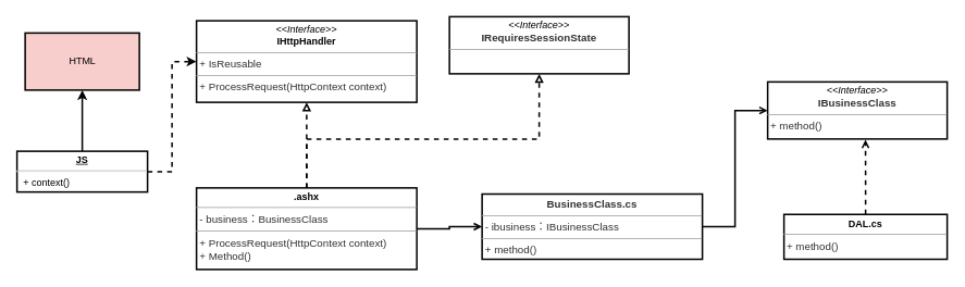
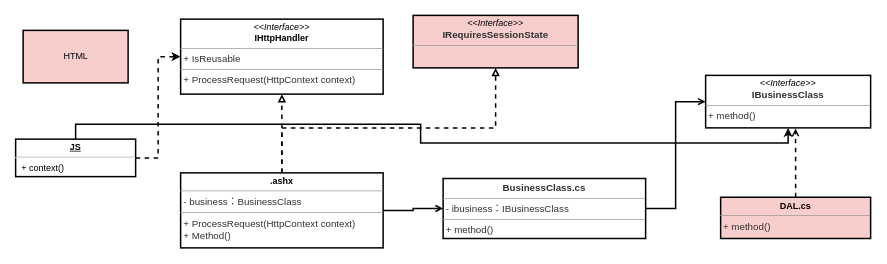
- <mxCell id="13" value="&lt;p style=&quot;margin: 0px ; margin-top: 4px ; text-align: center&quot;&gt;&lt;i&gt;&amp;lt;&amp;lt;Interface&amp;gt;&amp;gt;&lt;/i&gt;&lt;br&gt;&lt;span style=&quot;color: rgb(50 , 50 , 50) ; font-size: 13px ; font-weight: 700 ; background-color: rgba(255 , 255 , 255 , 0.01)&quot;&gt;IRequiresSessionState&lt;/span&gt;&lt;br&gt;&lt;/p&gt;&lt;hr size=&quot;1&quot;&gt;&lt;div style=&quot;height: 2px&quot;&gt;&lt;/div&gt;" style="verticalAlign=top;align=left;overflow=fill;fontSize=12;fontFamily=Helvetica;html=1;strokeWidth=2;" vertex="1" parent="1"><mxGeometry x="550" y="20" width="220" height="70" as="geometry" /></mxCell>
+ <mxCell id="13" value="&lt;p style=&quot;margin: 0px ; margin-top: 4px ; text-align: center&quot;&gt;&lt;i&gt;&amp;lt;&amp;lt;Interface&amp;gt;&amp;gt;&lt;/i&gt;&lt;br&gt;&lt;span style=&quot;color: rgb(50 , 50 , 50) ; font-size: 13px ; font-weight: 700 ; background-color: rgba(255 , 255 , 255 , 0.01)&quot;&gt;IRequiresSessionState&lt;/span&gt;&lt;br&gt;&lt;/p&gt;&lt;hr size=&quot;1&quot;&gt;&lt;div style=&quot;height: 2px&quot;&gt;&lt;/div&gt;" style="verticalAlign=top;align=left;overflow=fill;fontSize=12;fontFamily=Helvetica;html=1;strokeWidth=2;fillColor=#f8cecc;" vertex="1" parent="1"><mxGeometry x="550" y="20" width="220" height="70" as="geometry" /></mxCell>
- <mxCell id="2" style="edgeStyle=orthogonalEdgeStyle;rounded=0;orthogonalLoop=1;jettySize=auto;html=1;entryX=0.5;entryY=1;entryDx=0;entryDy=0;exitX=0.5;exitY=0;exitDx=0;exitDy=0;strokeWidth=2;" edge="1" parent="1" source="5" target="3"><mxGeometry relative="1" as="geometry"><mxPoint x="100" y="195" as="sourcePoint" /></mxGeometry></mxCell>
+ <mxCell id="2" style="edgeStyle=orthogonalEdgeStyle;rounded=0;orthogonalLoop=1;jettySize=auto;html=1;exitX=0.5;exitY=0;exitDx=0;exitDy=0;strokeWidth=2;" edge="1" parent="1" source="5" target="14"><mxGeometry relative="1" as="geometry"><mxPoint x="100" y="195" as="sourcePoint" /></mxGeometry></mxCell>
- <mxCell id="16" value="&lt;p style=&quot;margin: 0px ; margin-top: 4px ; text-align: center&quot;&gt;&lt;b&gt;DAL.cs&lt;/b&gt;&lt;/p&gt;&lt;hr size=&quot;1&quot;&gt;&lt;div style=&quot;height: 2px&quot;&gt;&lt;span style=&quot;color: rgb(50 , 50 , 50) ; font-size: 13px ; background-color: rgba(255 , 255 , 255 , 0.01)&quot;&gt;&amp;nbsp;+ method()&lt;/span&gt;&lt;/div&gt;" style="verticalAlign=top;align=left;overflow=fill;fontSize=12;fontFamily=Helvetica;html=1;strokeWidth=2;" vertex="1" parent="1"><mxGeometry x="960" y="262.5" width="200" height="55" as="geometry" /></mxCell>
+ <mxCell id="16" value="&lt;p style=&quot;margin: 0px ; margin-top: 4px ; text-align: center&quot;&gt;&lt;b&gt;DAL.cs&lt;/b&gt;&lt;/p&gt;&lt;hr size=&quot;1&quot;&gt;&lt;div style=&quot;height: 2px&quot;&gt;&lt;span style=&quot;color: rgb(50 , 50 , 50) ; font-size: 13px ; background-color: rgba(255 , 255 , 255 , 0.01)&quot;&gt;&amp;nbsp;+ method()&lt;/span&gt;&lt;/div&gt;" style="verticalAlign=top;align=left;overflow=fill;fontSize=12;fontFamily=Helvetica;html=1;strokeWidth=2;fillColor=#f8cecc;" vertex="1" parent="1"><mxGeometry x="960" y="262.5" width="200" height="55" as="geometry" /></mxCell>
